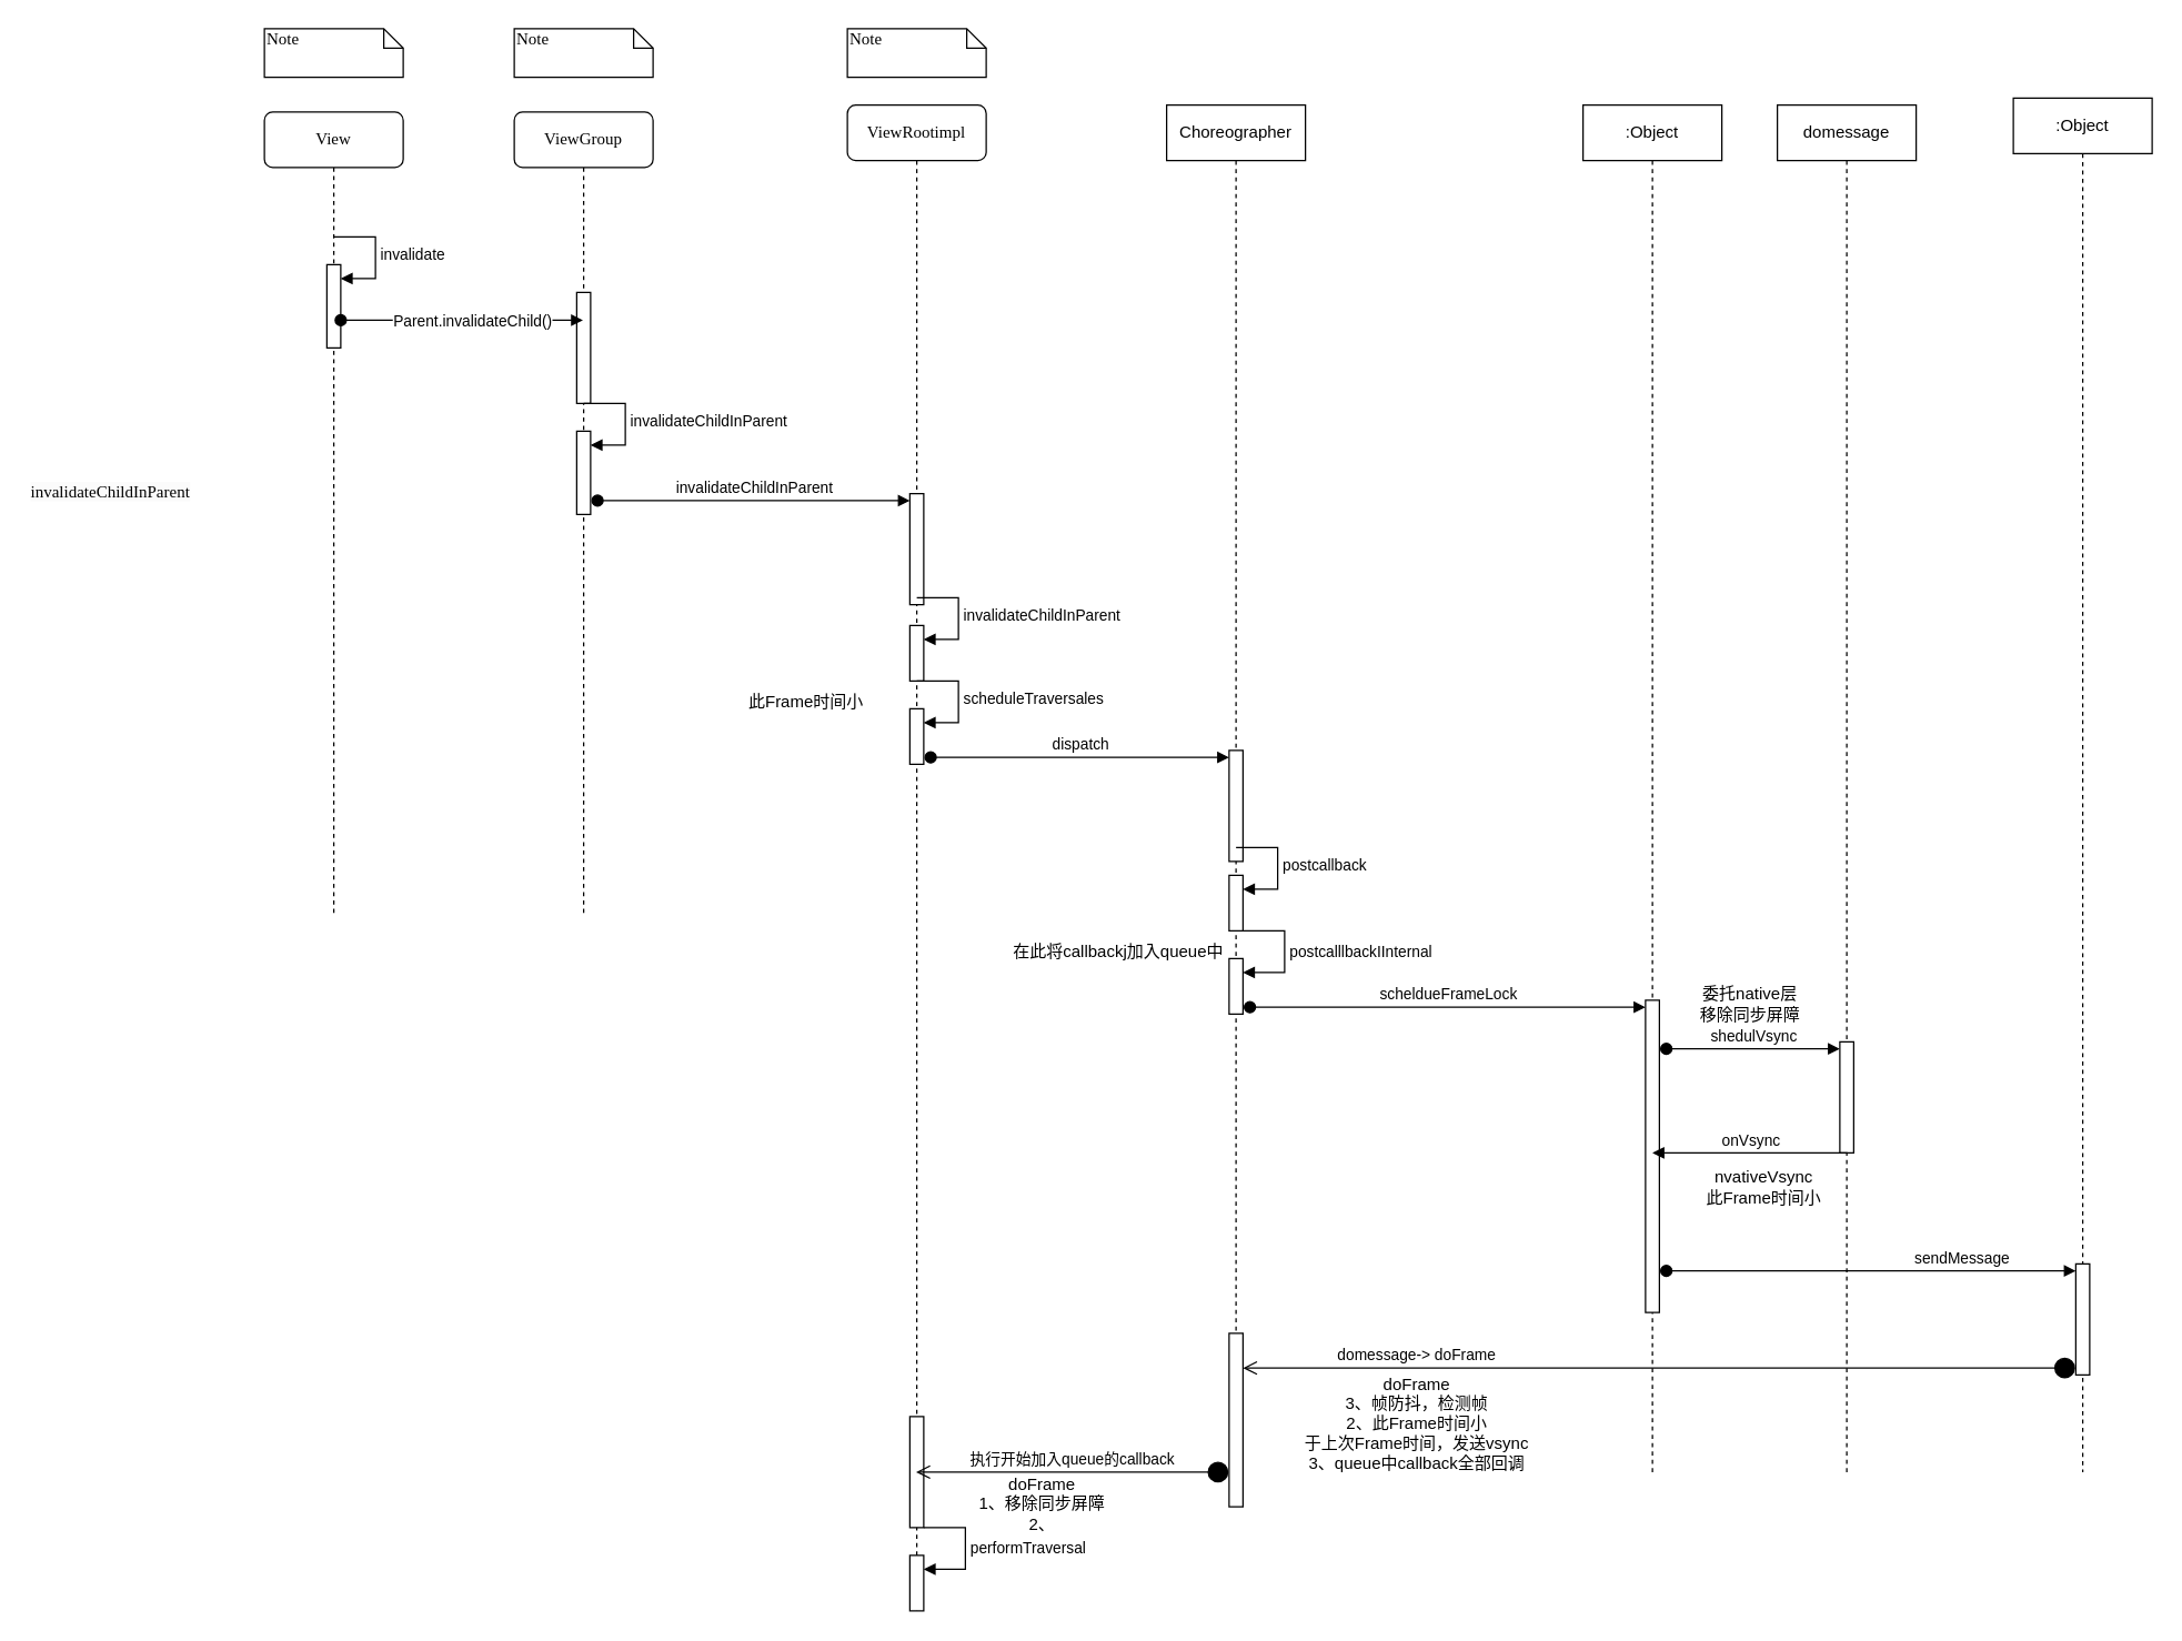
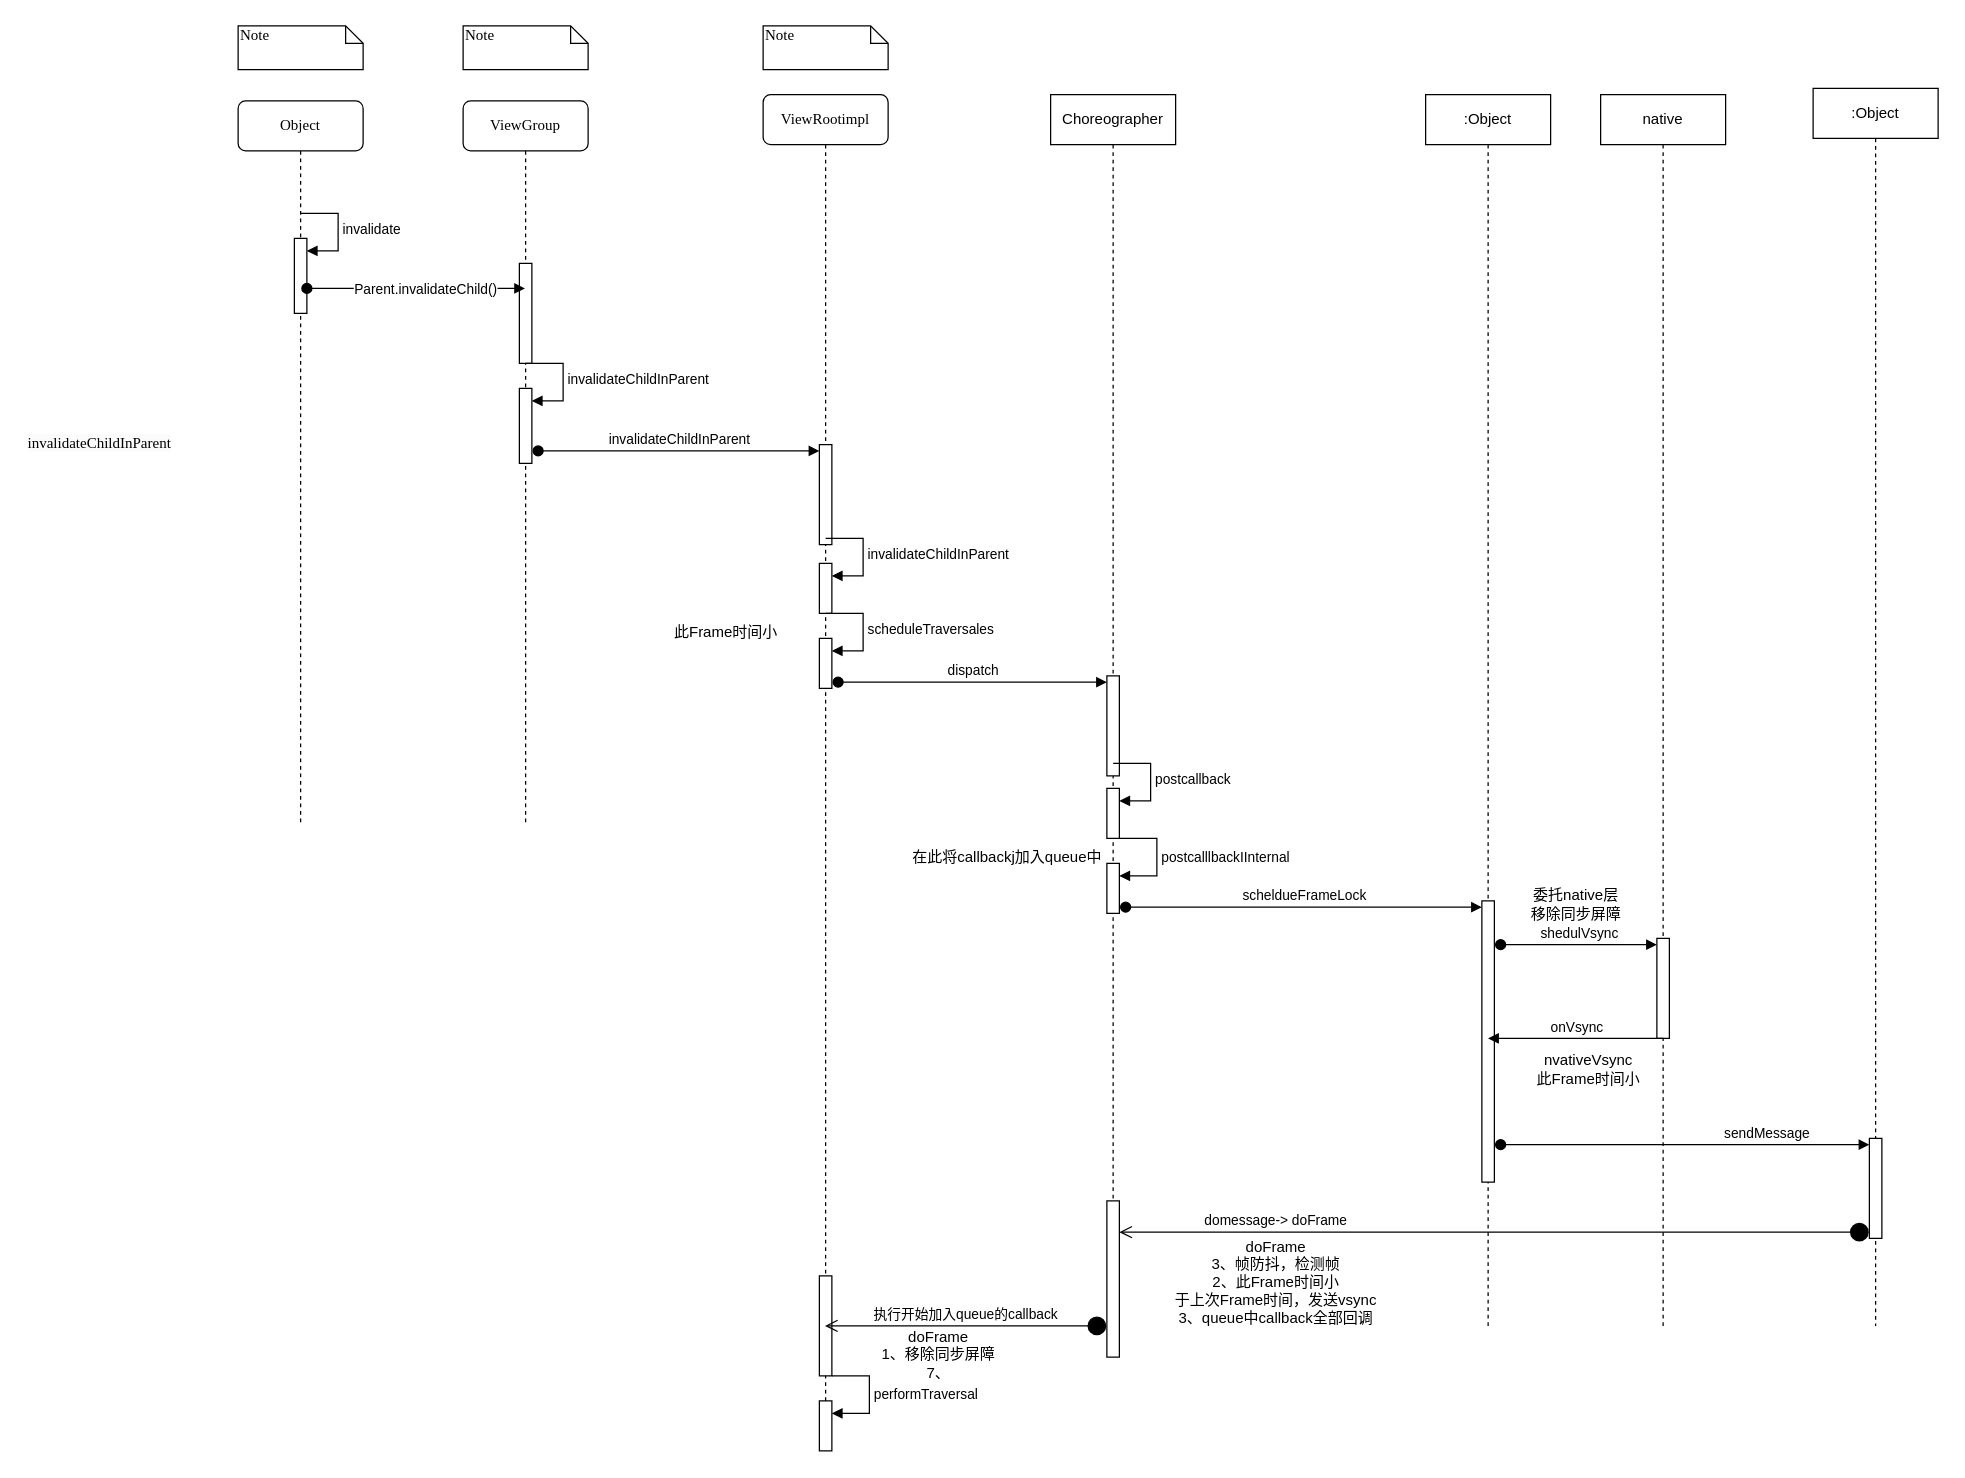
- <mxCell id="37" value="domessage" style="shape=umlLifeline;perimeter=lifelinePerimeter;whiteSpace=wrap;html=1;container=1;dropTarget=0;collapsible=0;recursiveResize=0;outlineConnect=0;portConstraint=eastwest;newEdgeStyle={&quot;curved&quot;:0,&quot;rounded&quot;:0};" vertex="1" parent="1"><mxGeometry x="1280" y="75" width="100" height="985" as="geometry" /></mxCell>
+ <mxCell id="37" value="native" style="shape=umlLifeline;perimeter=lifelinePerimeter;whiteSpace=wrap;html=1;container=1;dropTarget=0;collapsible=0;recursiveResize=0;outlineConnect=0;portConstraint=eastwest;newEdgeStyle={&quot;curved&quot;:0,&quot;rounded&quot;:0};" vertex="1" parent="1"><mxGeometry x="1280" y="75" width="100" height="985" as="geometry" /></mxCell>
- <mxCell id="2" value="View" style="shape=umlLifeline;perimeter=lifelinePerimeter;whiteSpace=wrap;html=1;container=1;collapsible=0;recursiveResize=0;outlineConnect=0;rounded=1;shadow=0;comic=0;labelBackgroundColor=none;strokeWidth=1;fontFamily=Verdana;fontSize=12;align=center;" parent="1" vertex="1"><mxGeometry x="190" y="80" width="100" height="580" as="geometry" /></mxCell>
+ <mxCell id="2" value="Object" style="shape=umlLifeline;perimeter=lifelinePerimeter;whiteSpace=wrap;html=1;container=1;collapsible=0;recursiveResize=0;outlineConnect=0;rounded=1;shadow=0;comic=0;labelBackgroundColor=none;strokeWidth=1;fontFamily=Verdana;fontSize=12;align=center;" parent="1" vertex="1"><mxGeometry x="190" y="80" width="100" height="580" as="geometry" /></mxCell>
- <mxCell id="49" value="doFrame&lt;br&gt;1、移除同步屏障&lt;br&gt;2、" style="text;html=1;align=center;verticalAlign=middle;resizable=0;points=[];autosize=1;strokeColor=none;fillColor=none;" vertex="1" parent="1"><mxGeometry x="695" y="1053" width="110" height="60" as="geometry" /></mxCell>
+ <mxCell id="49" value="doFrame&lt;br&gt;1、移除同步屏障&lt;br&gt;7、" style="text;html=1;align=center;verticalAlign=middle;resizable=0;points=[];autosize=1;strokeColor=none;fillColor=none;" vertex="1" parent="1"><mxGeometry x="695" y="1053" width="110" height="60" as="geometry" /></mxCell>
